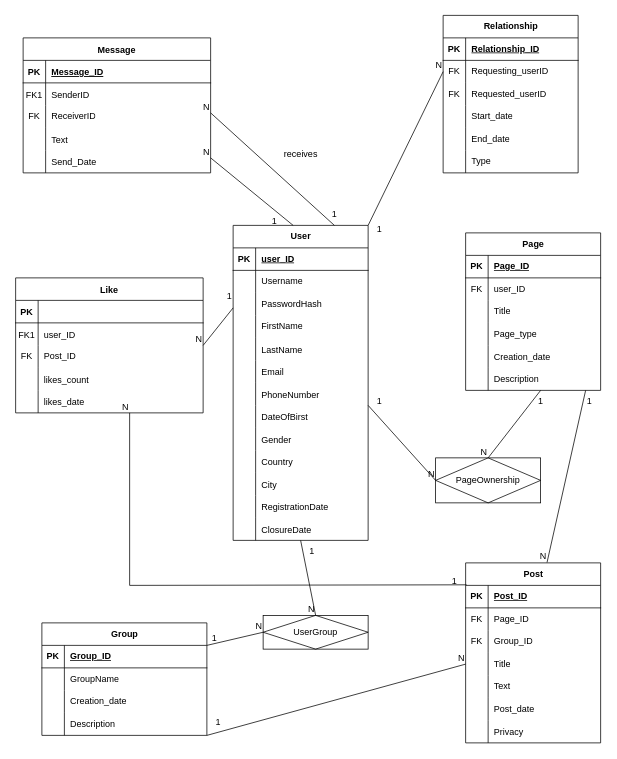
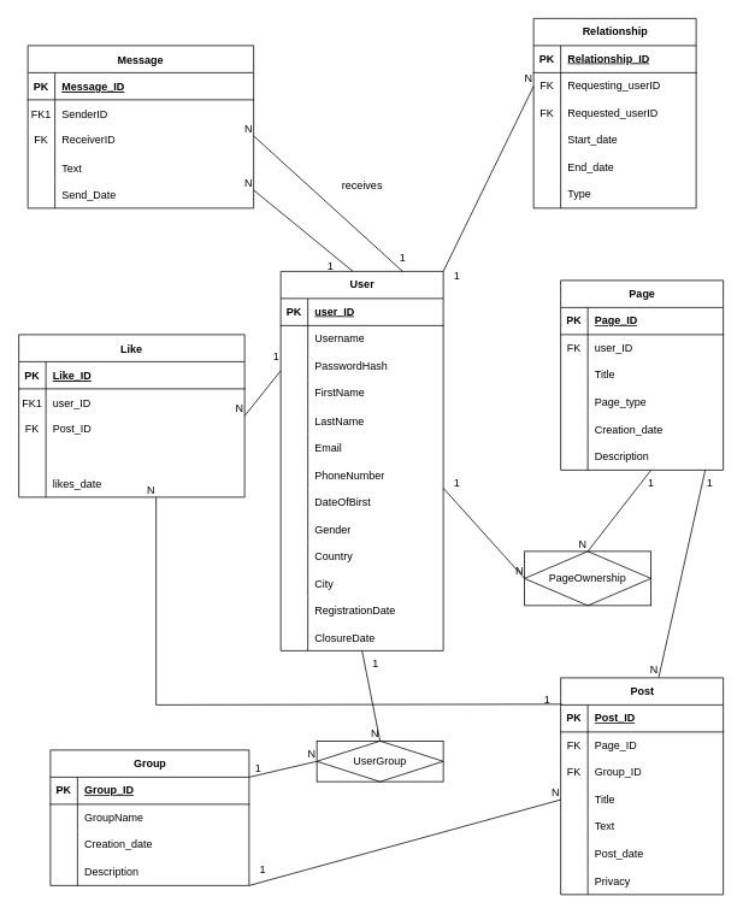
+ <mxCell id="5" value="Like_ID" style="shape=partialRectangle;overflow=hidden;connectable=0;fillColor=none;top=0;left=0;bottom=0;right=0;align=left;spacingLeft=6;fontStyle=5;" parent="3" vertex="1"><mxGeometry x="30" width="220" height="30" as="geometry"><mxRectangle width="220" height="30" as="alternateBounds" /></mxGeometry></mxCell>
- <mxCell id="14" value="likes_count" style="shape=partialRectangle;overflow=hidden;connectable=0;fillColor=none;top=0;left=0;bottom=0;right=0;align=left;spacingLeft=6;" parent="12" vertex="1"><mxGeometry x="30" width="220" height="30" as="geometry"><mxRectangle width="220" height="30" as="alternateBounds" /></mxGeometry></mxCell>
